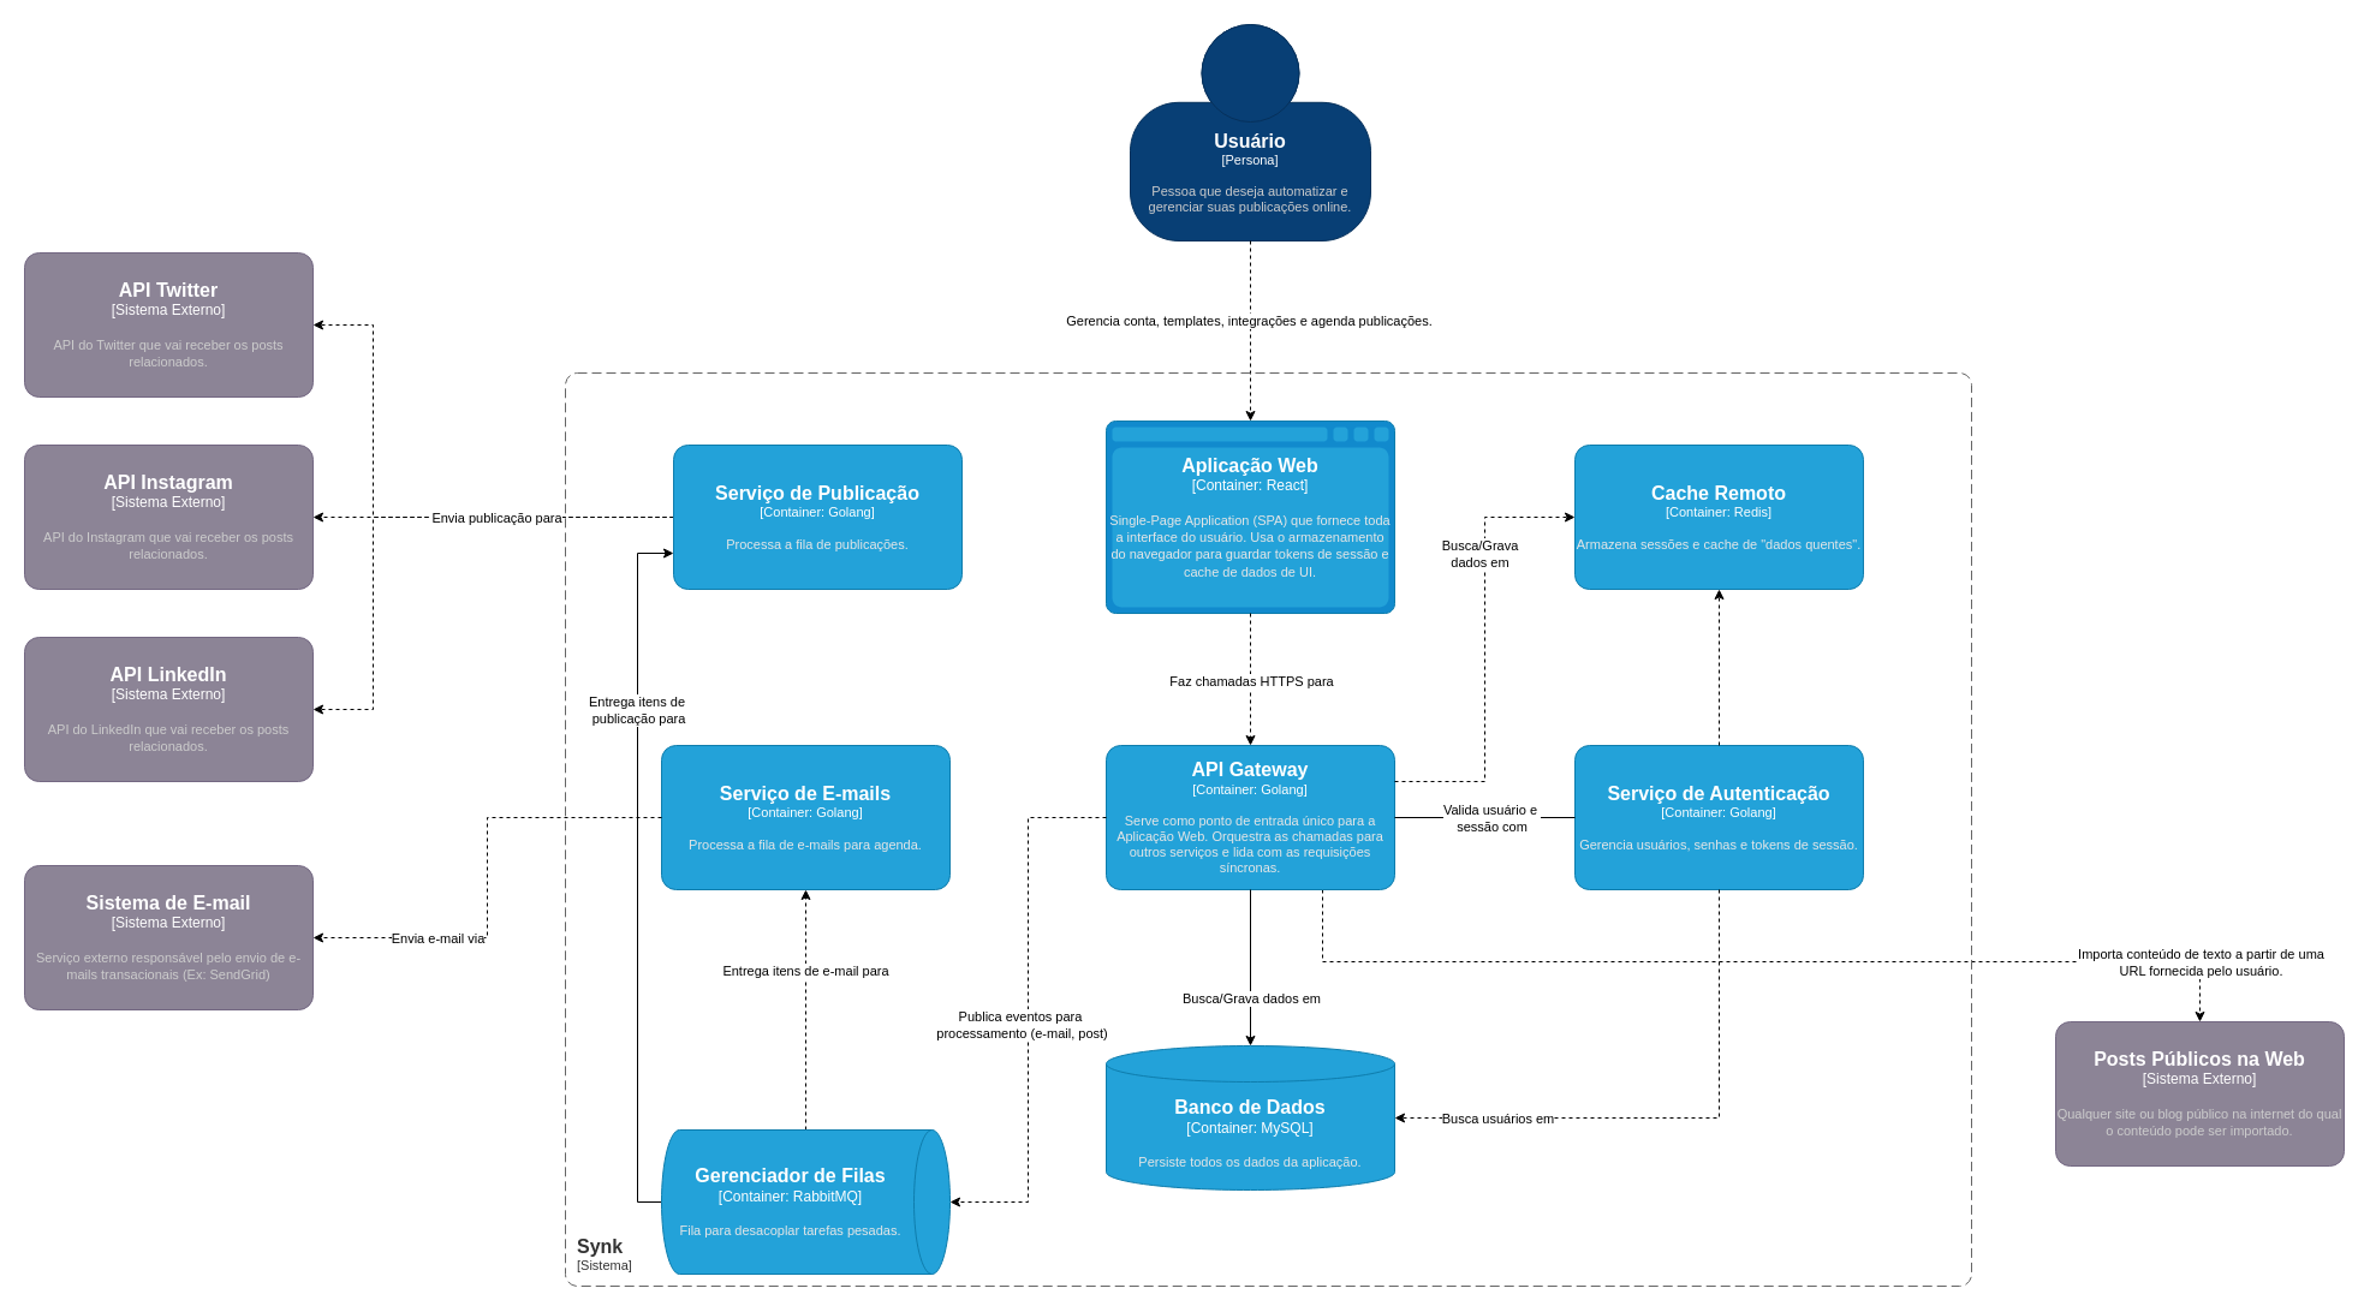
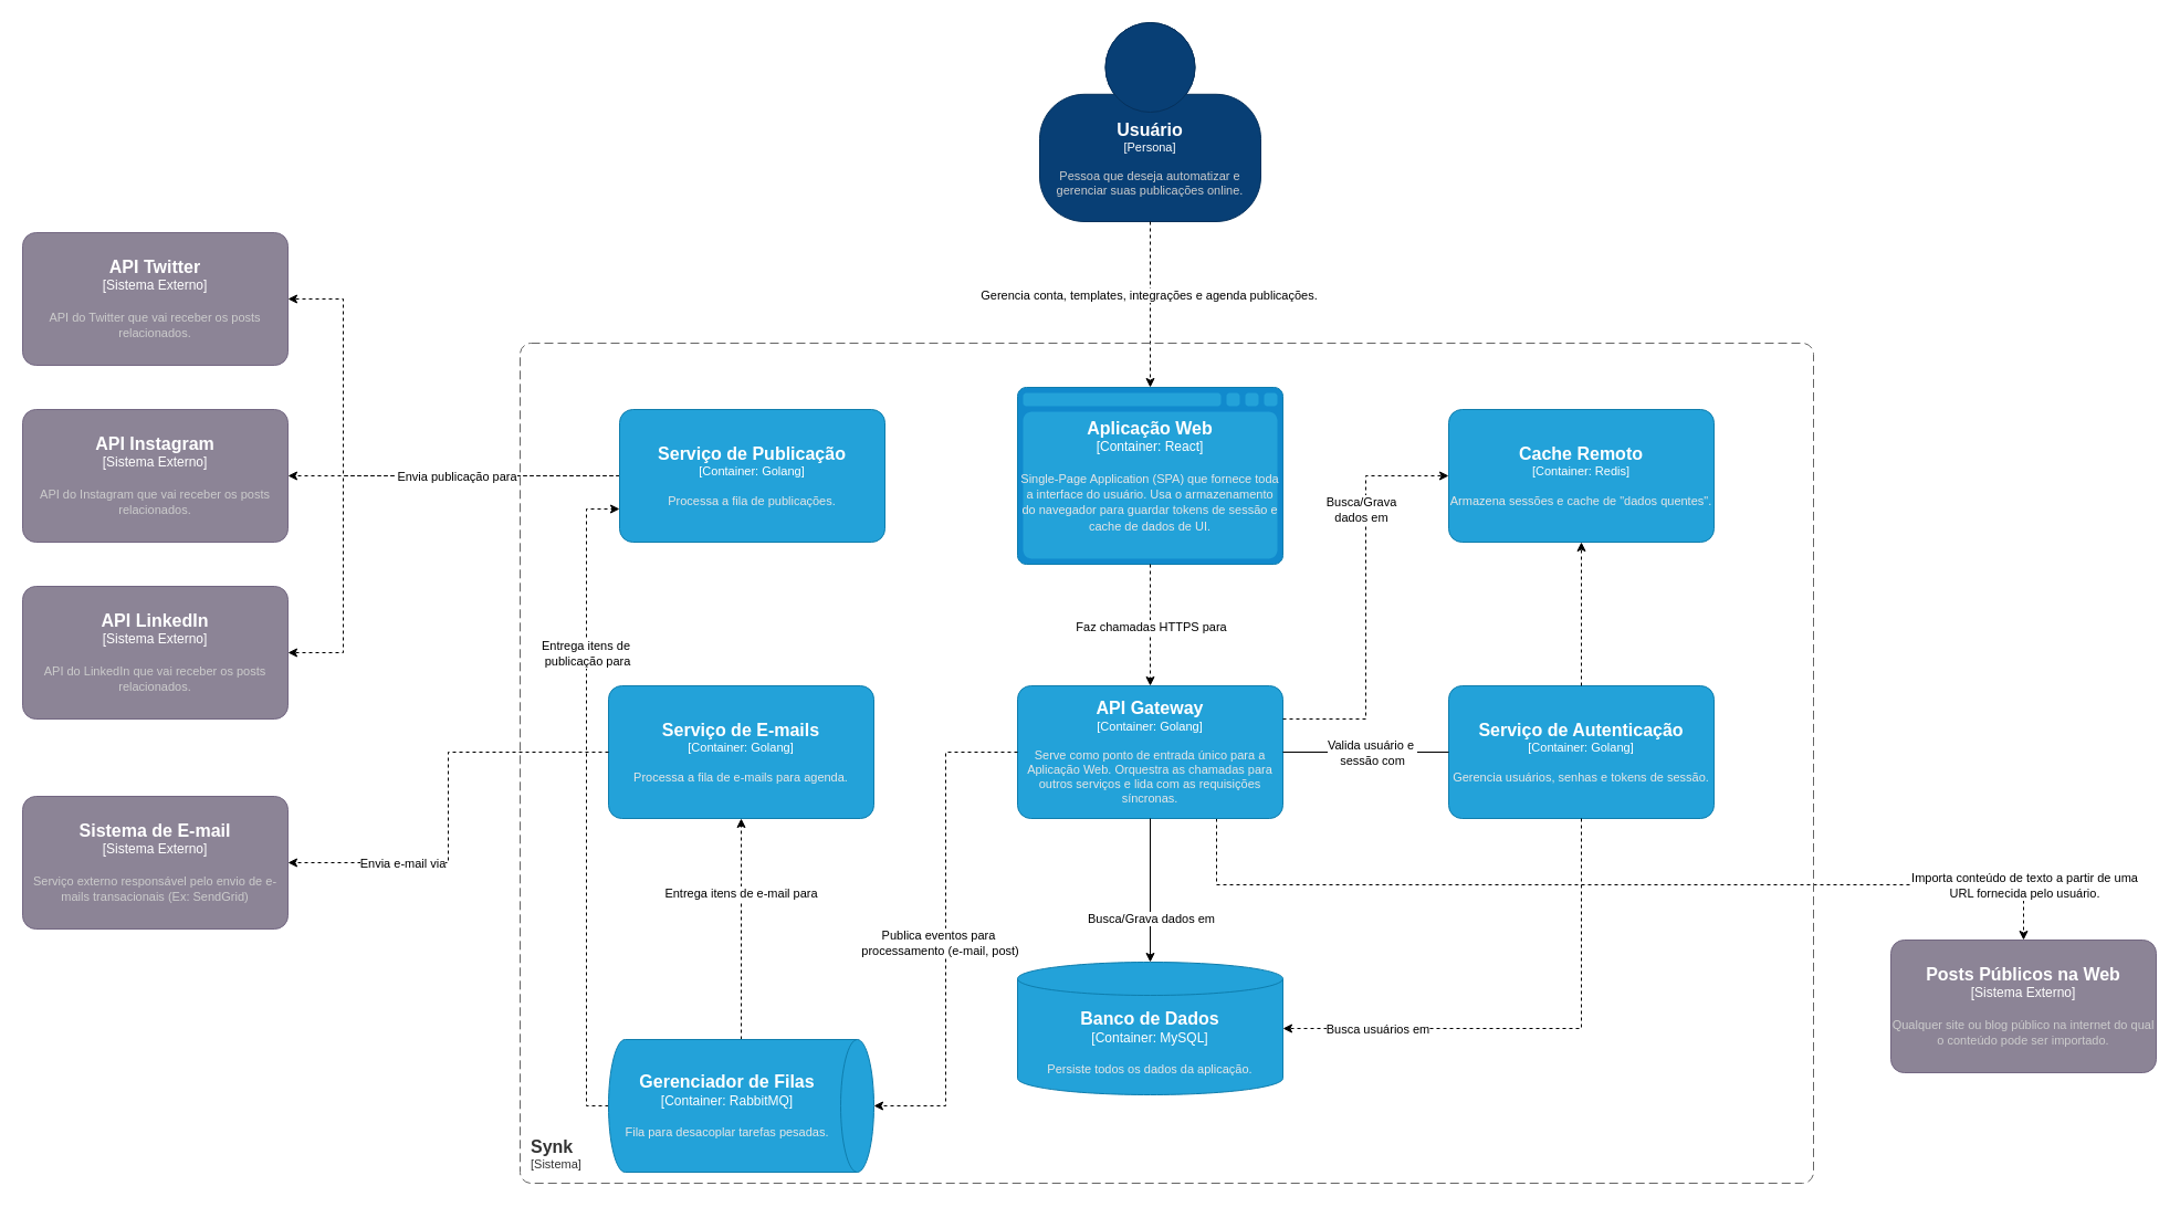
- <mxCell id="31" style="edgeStyle=orthogonalEdgeStyle;rounded=0;orthogonalLoop=1;jettySize=auto;html=1;exitX=0.5;exitY=1;exitDx=0;exitDy=0;exitPerimeter=0;entryX=0;entryY=0.75;entryDx=0;entryDy=0;entryPerimeter=0;dashed=0;" parent="1" source="41" target="20" edge="1"><mxGeometry relative="1" as="geometry"><mxPoint x="550" y="900" as="sourcePoint" /></mxGeometry></mxCell>
+ <mxCell id="31" style="edgeStyle=orthogonalEdgeStyle;rounded=0;orthogonalLoop=1;jettySize=auto;html=1;exitX=0.5;exitY=1;exitDx=0;exitDy=0;exitPerimeter=0;entryX=0;entryY=0.75;entryDx=0;entryDy=0;entryPerimeter=0;dashed=1;" parent="1" source="41" target="20" edge="1"><mxGeometry relative="1" as="geometry"><mxPoint x="550" y="900" as="sourcePoint" /></mxGeometry></mxCell>
